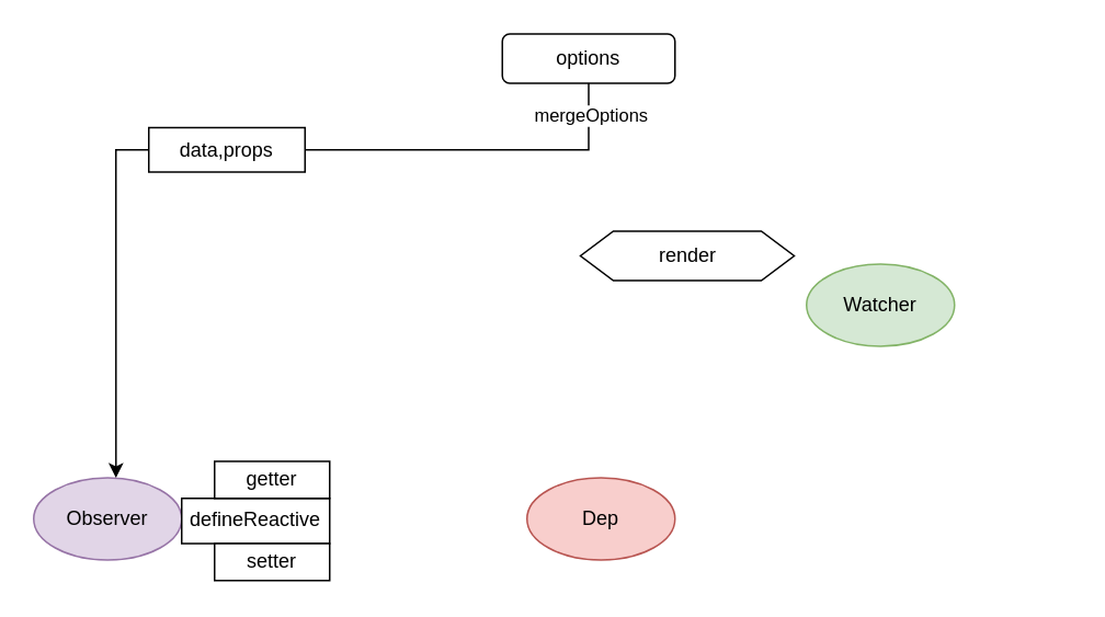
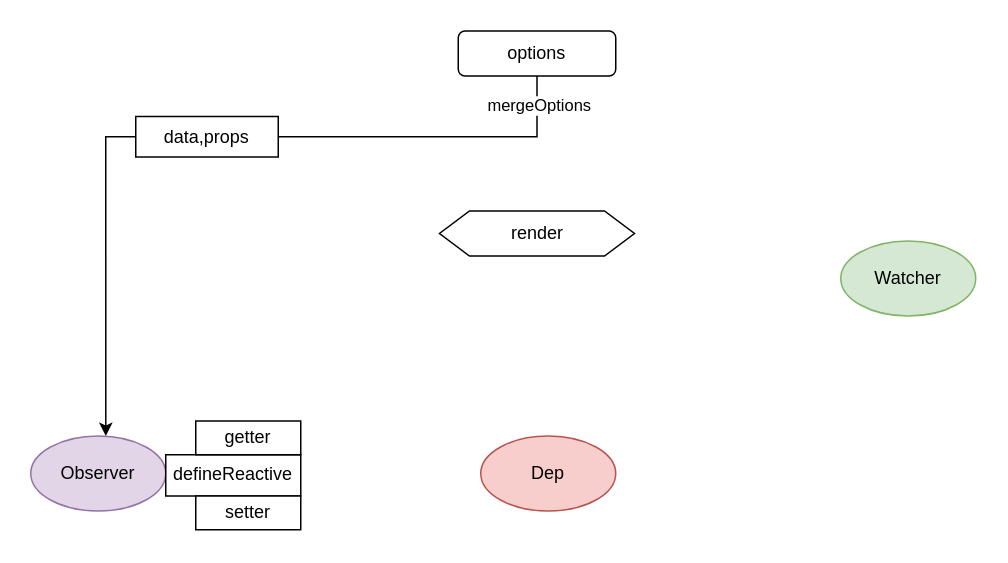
- <mxCell id="14" value="render" style="shape=hexagon;perimeter=hexagonPerimeter2;whiteSpace=wrap;html=1;fixedSize=1;" vertex="1" parent="1"><mxGeometry x="352.5" y="140" width="130" height="30" as="geometry" /></mxCell>
+ <mxCell id="14" value="render" style="shape=hexagon;perimeter=hexagonPerimeter2;whiteSpace=wrap;html=1;fixedSize=1;" vertex="1" parent="1"><mxGeometry x="292.5" y="140" width="130" height="30" as="geometry" /></mxCell>
- <mxCell id="2" value="Watcher" style="ellipse;whiteSpace=wrap;html=1;fillColor=#d5e8d4;strokeColor=#82b366;" vertex="1" parent="1"><mxGeometry x="490" y="160" width="90" height="50" as="geometry" /></mxCell>
+ <mxCell id="2" value="Watcher" style="ellipse;whiteSpace=wrap;html=1;fillColor=#d5e8d4;strokeColor=#82b366;" vertex="1" parent="1"><mxGeometry x="560" y="160" width="90" height="50" as="geometry" /></mxCell>
